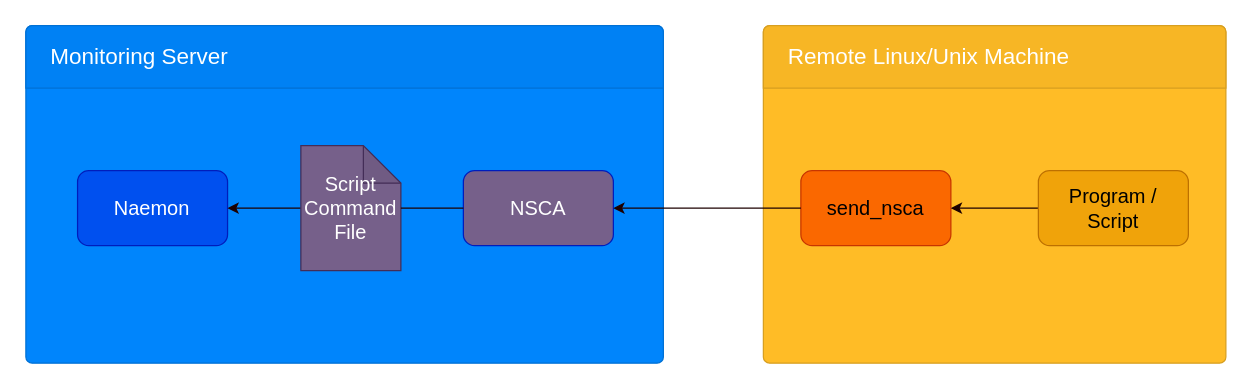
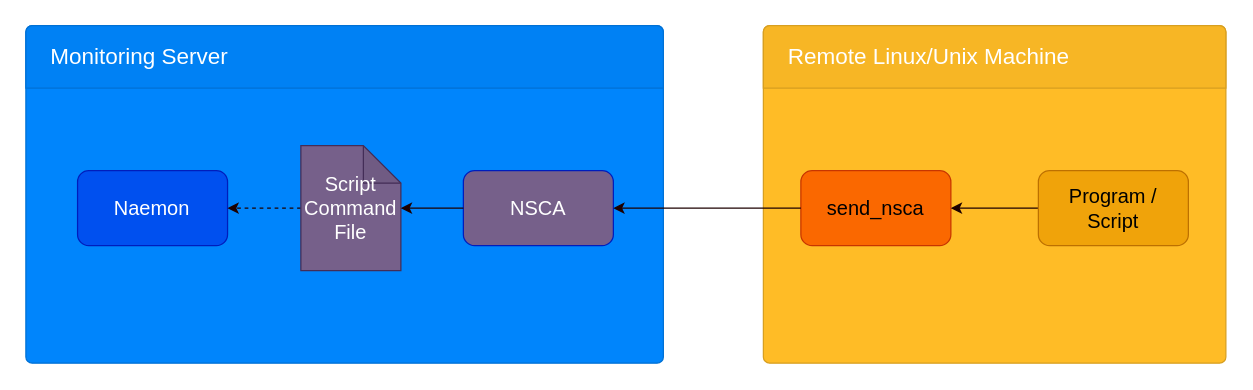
- <mxCell id="5" style="edgeStyle=orthogonalEdgeStyle;rounded=0;orthogonalLoop=1;jettySize=auto;html=1;entryX=1;entryY=0.5;entryDx=0;entryDy=0;strokeColor=#1D0101;" parent="2" source="6" target="4" edge="1"><mxGeometry relative="1" as="geometry" /></mxCell>
+ <mxCell id="5" style="edgeStyle=orthogonalEdgeStyle;rounded=0;orthogonalLoop=1;jettySize=auto;html=1;entryX=1;entryY=0.5;entryDx=0;entryDy=0;strokeColor=#1D0101;dashed=1;" parent="2" source="6" target="4" edge="1"><mxGeometry relative="1" as="geometry" /></mxCell>
- <mxCell id="8" style="edgeStyle=orthogonalEdgeStyle;rounded=0;orthogonalLoop=1;jettySize=auto;html=1;entryX=1;entryY=0.5;entryDx=0;entryDy=0;entryPerimeter=0;strokeColor=#1D0101;endArrow=none;" parent="2" source="7" target="6" edge="1"><mxGeometry relative="1" as="geometry" /></mxCell>
+ <mxCell id="8" style="edgeStyle=orthogonalEdgeStyle;rounded=0;orthogonalLoop=1;jettySize=auto;html=1;entryX=1;entryY=0.5;entryDx=0;entryDy=0;entryPerimeter=0;strokeColor=#1D0101;" parent="2" source="7" target="6" edge="1"><mxGeometry relative="1" as="geometry" /></mxCell>
